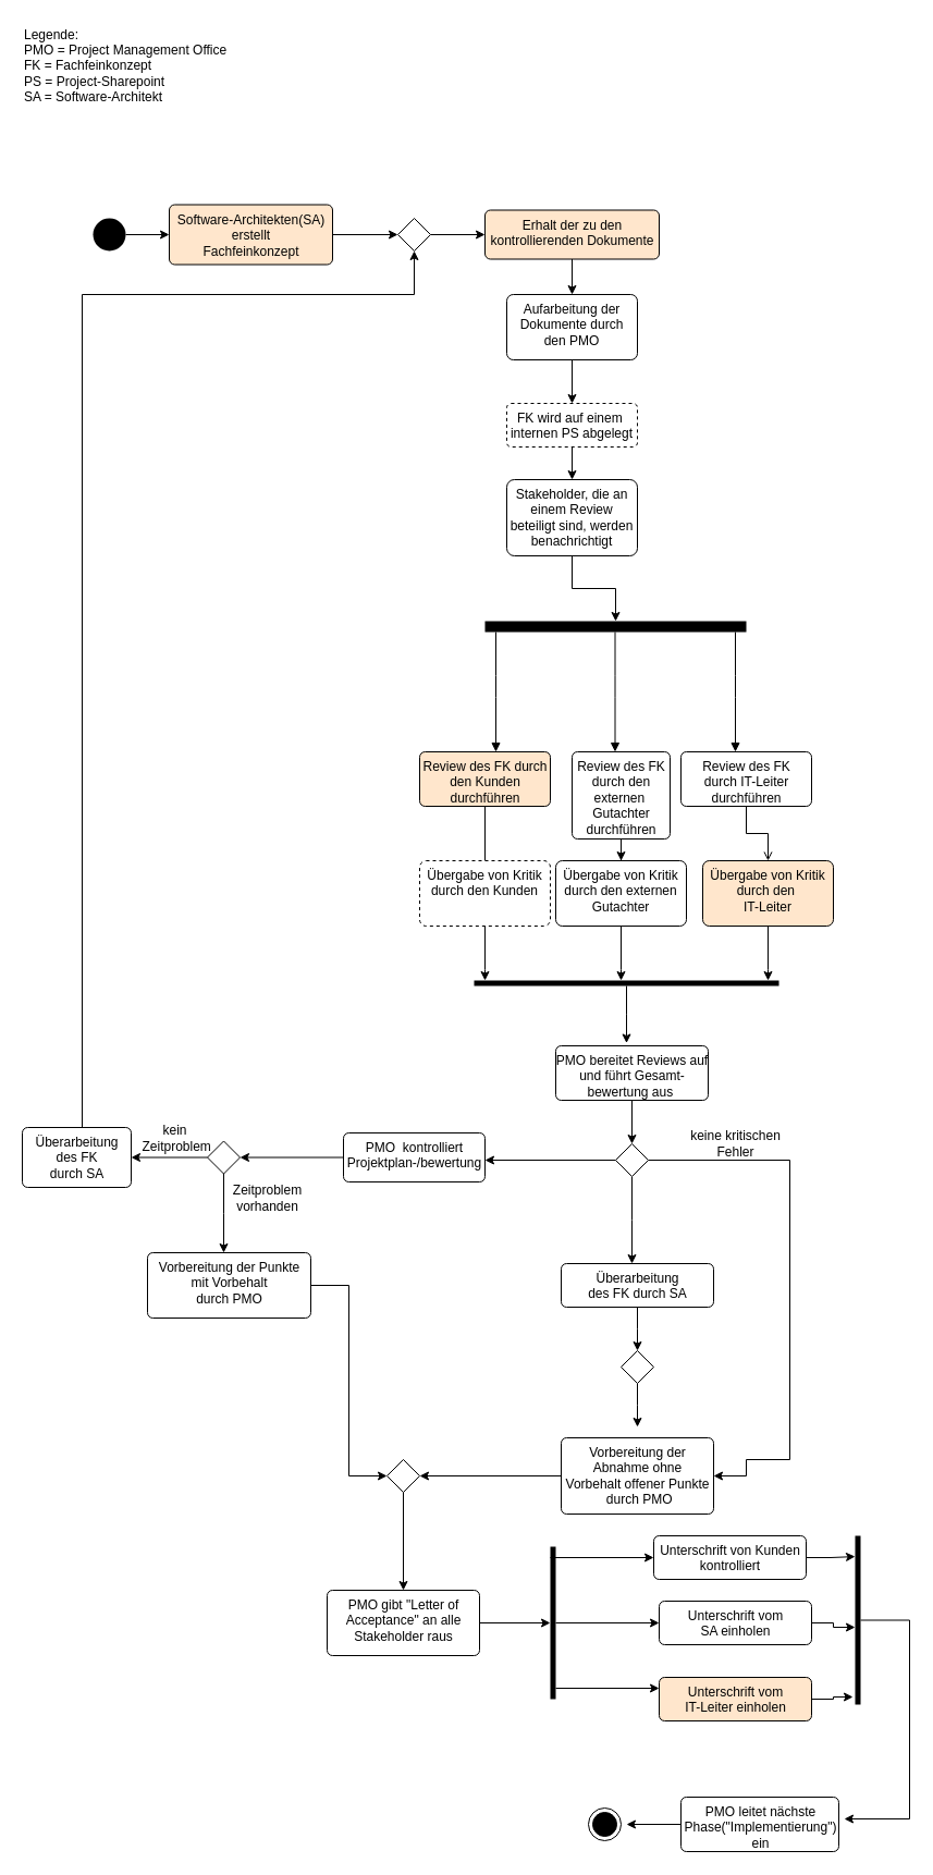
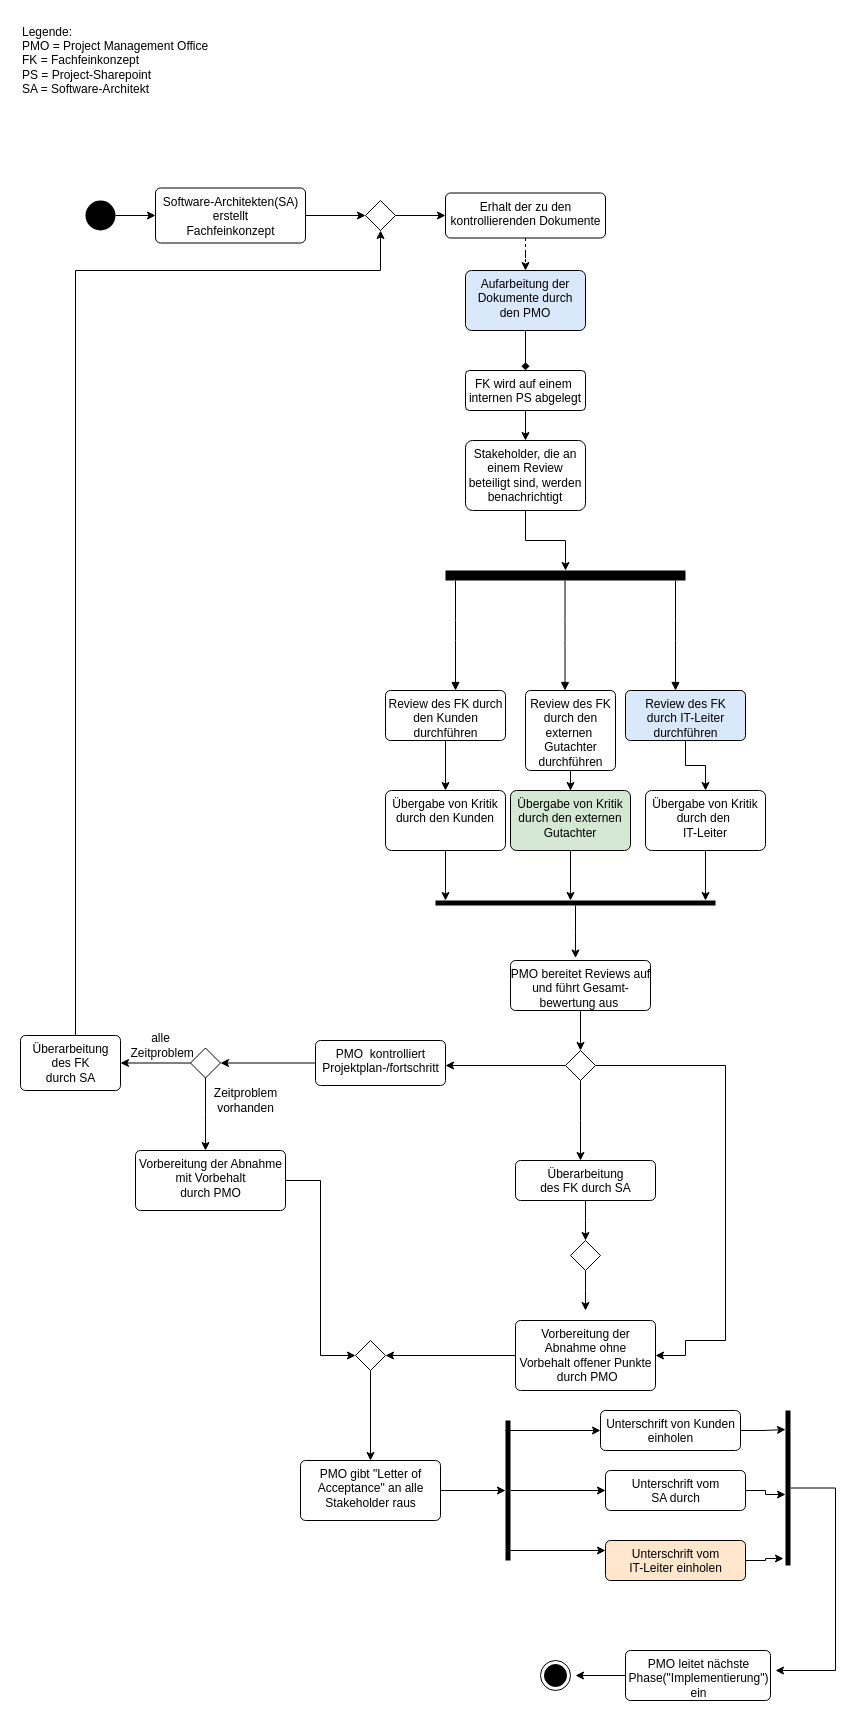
- <mxCell id="5" value="Software-Architekten(SA)&lt;br&gt;erstellt&lt;br&gt;Fachfeinkonzept" style="html=1;align=center;verticalAlign=top;rounded=1;absoluteArcSize=1;arcSize=10;dashed=0;fillColor=#ffe6cc;" vertex="1" parent="1"><mxGeometry x="155" y="187.5" width="150" height="55" as="geometry" /></mxCell>
+ <mxCell id="5" value="Software-Architekten(SA)&lt;br&gt;erstellt&lt;br&gt;Fachfeinkonzept" style="html=1;align=center;verticalAlign=top;rounded=1;absoluteArcSize=1;arcSize=10;dashed=0;" vertex="1" parent="1"><mxGeometry x="155" y="187.5" width="150" height="55" as="geometry" /></mxCell>
- <mxCell id="7" value="Erhalt der zu den &lt;br&gt;kontrollierenden Dokumente" style="html=1;align=center;verticalAlign=top;rounded=1;absoluteArcSize=1;arcSize=10;dashed=0;fillColor=#ffe6cc;" vertex="1" parent="1"><mxGeometry x="445" y="192.5" width="160" height="45" as="geometry" /></mxCell>
+ <mxCell id="7" value="Erhalt der zu den &lt;br&gt;kontrollierenden Dokumente" style="html=1;align=center;verticalAlign=top;rounded=1;absoluteArcSize=1;arcSize=10;dashed=0;" vertex="1" parent="1"><mxGeometry x="445" y="192.5" width="160" height="45" as="geometry" /></mxCell>
- <mxCell id="6" value="" style="edgeStyle=orthogonalEdgeStyle;rounded=0;orthogonalLoop=1;jettySize=auto;html=1;" edge="1" parent="1" source="7" target="9"><mxGeometry relative="1" as="geometry" /></mxCell>
+ <mxCell id="6" value="" style="edgeStyle=orthogonalEdgeStyle;rounded=0;orthogonalLoop=1;jettySize=auto;html=1;dashed=1;" edge="1" parent="1" source="7" target="9"><mxGeometry relative="1" as="geometry" /></mxCell>
- <mxCell id="9" value="Aufarbeitung der Dokumente durch den PMO" style="whiteSpace=wrap;html=1;rounded=1;dashed=0;verticalAlign=top;arcSize=10;" vertex="1" parent="1"><mxGeometry x="465" y="270" width="120" height="60" as="geometry" /></mxCell>
+ <mxCell id="9" value="Aufarbeitung der Dokumente durch den PMO" style="whiteSpace=wrap;html=1;rounded=1;dashed=0;verticalAlign=top;arcSize=10;fillColor=#dae8fc;" vertex="1" parent="1"><mxGeometry x="465" y="270" width="120" height="60" as="geometry" /></mxCell>
- <mxCell id="8" value="" style="edgeStyle=orthogonalEdgeStyle;rounded=0;orthogonalLoop=1;jettySize=auto;html=1;" edge="1" parent="1" source="9" target="12"><mxGeometry relative="1" as="geometry" /></mxCell>
+ <mxCell id="8" value="" style="edgeStyle=orthogonalEdgeStyle;rounded=0;orthogonalLoop=1;jettySize=auto;html=1;endArrow=diamond;" edge="1" parent="1" source="9" target="12"><mxGeometry relative="1" as="geometry" /></mxCell>
- <mxCell id="12" value="FK wird auf einem&amp;nbsp;&lt;br&gt;internen PS abgelegt" style="whiteSpace=wrap;html=1;rounded=1;dashed=1;verticalAlign=top;arcSize=10;" vertex="1" parent="1"><mxGeometry x="465" y="370" width="120" height="40" as="geometry" /></mxCell>
+ <mxCell id="12" value="FK wird auf einem&amp;nbsp;&lt;br&gt;internen PS abgelegt" style="whiteSpace=wrap;html=1;rounded=1;dashed=0;verticalAlign=top;arcSize=10;" vertex="1" parent="1"><mxGeometry x="465" y="370" width="120" height="40" as="geometry" /></mxCell>
- <mxCell id="20" value="Review des FK durch&lt;br&gt;den Kunden &lt;br&gt;durchführen" style="html=1;align=center;verticalAlign=top;rounded=1;absoluteArcSize=1;arcSize=10;dashed=0;fillColor=#ffe6cc;" vertex="1" parent="1"><mxGeometry x="385" y="690" width="120" height="50" as="geometry" /></mxCell>
+ <mxCell id="20" value="Review des FK durch&lt;br&gt;den Kunden &lt;br&gt;durchführen" style="html=1;align=center;verticalAlign=top;rounded=1;absoluteArcSize=1;arcSize=10;dashed=0;" vertex="1" parent="1"><mxGeometry x="385" y="690" width="120" height="50" as="geometry" /></mxCell>
- <mxCell id="24" value="Review des FK&lt;br&gt;durch IT-Leiter&lt;br&gt;durchführen" style="html=1;align=center;verticalAlign=top;rounded=1;absoluteArcSize=1;arcSize=10;dashed=0;" vertex="1" parent="1"><mxGeometry x="625" y="690" width="120" height="50" as="geometry" /></mxCell>
+ <mxCell id="24" value="Review des FK&lt;br&gt;durch IT-Leiter&lt;br&gt;durchführen" style="html=1;align=center;verticalAlign=top;rounded=1;absoluteArcSize=1;arcSize=10;dashed=0;fillColor=#dae8fc;" vertex="1" parent="1"><mxGeometry x="625" y="690" width="120" height="50" as="geometry" /></mxCell>
- <mxCell id="23" value="" style="edgeStyle=orthogonalEdgeStyle;rounded=0;orthogonalLoop=1;jettySize=auto;html=1;endArrow=open;" edge="1" parent="1" source="24" target="30"><mxGeometry relative="1" as="geometry" /></mxCell>
+ <mxCell id="23" value="" style="edgeStyle=orthogonalEdgeStyle;rounded=0;orthogonalLoop=1;jettySize=auto;html=1;" edge="1" parent="1" source="24" target="30"><mxGeometry relative="1" as="geometry" /></mxCell>
- <mxCell id="19" value="" style="edgeStyle=orthogonalEdgeStyle;rounded=0;orthogonalLoop=1;jettySize=auto;html=1;endArrow=none;" edge="1" parent="1" source="20" target="26"><mxGeometry relative="1" as="geometry" /></mxCell>
+ <mxCell id="19" value="" style="edgeStyle=orthogonalEdgeStyle;rounded=0;orthogonalLoop=1;jettySize=auto;html=1;" edge="1" parent="1" source="20" target="26"><mxGeometry relative="1" as="geometry" /></mxCell>
- <mxCell id="26" value="Übergabe von Kritik&lt;br&gt;durch den Kunden" style="whiteSpace=wrap;html=1;rounded=1;dashed=1;verticalAlign=top;arcSize=10;" vertex="1" parent="1"><mxGeometry x="385" y="790" width="120" height="60" as="geometry" /></mxCell>
+ <mxCell id="26" value="Übergabe von Kritik&lt;br&gt;durch den Kunden" style="whiteSpace=wrap;html=1;rounded=1;dashed=0;verticalAlign=top;arcSize=10;" vertex="1" parent="1"><mxGeometry x="385" y="790" width="120" height="60" as="geometry" /></mxCell>
- <mxCell id="28" value="Übergabe von Kritik&lt;br&gt;durch den externen&lt;br&gt;Gutachter" style="whiteSpace=wrap;html=1;rounded=1;dashed=0;verticalAlign=top;arcSize=10;" vertex="1" parent="1"><mxGeometry x="510" y="790" width="120" height="60" as="geometry" /></mxCell>
+ <mxCell id="28" value="Übergabe von Kritik&lt;br&gt;durch den externen&lt;br&gt;Gutachter" style="whiteSpace=wrap;html=1;rounded=1;dashed=0;verticalAlign=top;arcSize=10;fillColor=#d5e8d4;" vertex="1" parent="1"><mxGeometry x="510" y="790" width="120" height="60" as="geometry" /></mxCell>
- <mxCell id="30" value="Übergabe von Kritik&lt;br&gt;durch den&amp;nbsp;&lt;br&gt;IT-Leiter" style="whiteSpace=wrap;html=1;rounded=1;dashed=0;verticalAlign=top;arcSize=10;fillColor=#ffe6cc;" vertex="1" parent="1"><mxGeometry x="645" y="790" width="120" height="60" as="geometry" /></mxCell>
+ <mxCell id="30" value="Übergabe von Kritik&lt;br&gt;durch den&amp;nbsp;&lt;br&gt;IT-Leiter" style="whiteSpace=wrap;html=1;rounded=1;dashed=0;verticalAlign=top;arcSize=10;" vertex="1" parent="1"><mxGeometry x="645" y="790" width="120" height="60" as="geometry" /></mxCell>
- <mxCell id="48" value="kein&lt;br&gt;&amp;nbsp;Zeitproblem" style="text;html=1;align=center;verticalAlign=middle;resizable=0;points=[];autosize=1;" vertex="1" parent="1"><mxGeometry x="120" y="1030" width="80" height="30" as="geometry" /></mxCell>
+ <mxCell id="48" value="alle&lt;br&gt;&amp;nbsp;Zeitproblem" style="text;html=1;align=center;verticalAlign=middle;resizable=0;points=[];autosize=1;" vertex="1" parent="1"><mxGeometry x="120" y="1030" width="80" height="30" as="geometry" /></mxCell>
- <mxCell id="60" value="keine kritischen&lt;br&gt;Fehler" style="text;html=1;align=center;verticalAlign=middle;resizable=0;points=[];autosize=1;" vertex="1" parent="1"><mxGeometry x="625" y="1035" width="100" height="30" as="geometry" /></mxCell>
- <mxCell id="44" value="PMO&amp;nbsp; kontrolliert&lt;br&gt;Projektplan-/bewertung" style="html=1;align=center;verticalAlign=top;rounded=1;absoluteArcSize=1;arcSize=10;dashed=0;" vertex="1" parent="1"><mxGeometry x="315" y="1040" width="130" height="45" as="geometry" /></mxCell>
+ <mxCell id="44" value="PMO&amp;nbsp; kontrolliert&lt;br&gt;Projektplan-/fortschritt" style="html=1;align=center;verticalAlign=top;rounded=1;absoluteArcSize=1;arcSize=10;dashed=0;" vertex="1" parent="1"><mxGeometry x="315" y="1040" width="130" height="45" as="geometry" /></mxCell>
- <mxCell id="57" value="Vorbereitung der Punkte&lt;br&gt;mit Vorbehalt&lt;br&gt;durch PMO" style="html=1;align=center;verticalAlign=top;rounded=1;absoluteArcSize=1;arcSize=10;dashed=0;" vertex="1" parent="1"><mxGeometry x="135" y="1150" width="150" height="60" as="geometry" /></mxCell>
+ <mxCell id="57" value="Vorbereitung der Abnahme&lt;br&gt;mit Vorbehalt&lt;br&gt;durch PMO" style="html=1;align=center;verticalAlign=top;rounded=1;absoluteArcSize=1;arcSize=10;dashed=0;" vertex="1" parent="1"><mxGeometry x="135" y="1150" width="150" height="60" as="geometry" /></mxCell>
- <mxCell id="68" value="Unterschrift von Kunden&lt;br&gt;kontrolliert" style="html=1;align=center;verticalAlign=top;rounded=1;absoluteArcSize=1;arcSize=10;dashed=0;" vertex="1" parent="1"><mxGeometry x="600" y="1410" width="140" height="40" as="geometry" /></mxCell>
+ <mxCell id="68" value="Unterschrift von Kunden&lt;br&gt;einholen" style="html=1;align=center;verticalAlign=top;rounded=1;absoluteArcSize=1;arcSize=10;dashed=0;" vertex="1" parent="1"><mxGeometry x="600" y="1410" width="140" height="40" as="geometry" /></mxCell>
- <mxCell id="70" value="Unterschrift vom&lt;br&gt;SA einholen" style="html=1;align=center;verticalAlign=top;rounded=1;absoluteArcSize=1;arcSize=10;dashed=0;" vertex="1" parent="1"><mxGeometry x="605" y="1470" width="140" height="40" as="geometry" /></mxCell>
+ <mxCell id="70" value="Unterschrift vom&lt;br&gt;SA durch" style="html=1;align=center;verticalAlign=top;rounded=1;absoluteArcSize=1;arcSize=10;dashed=0;" vertex="1" parent="1"><mxGeometry x="605" y="1470" width="140" height="40" as="geometry" /></mxCell>
